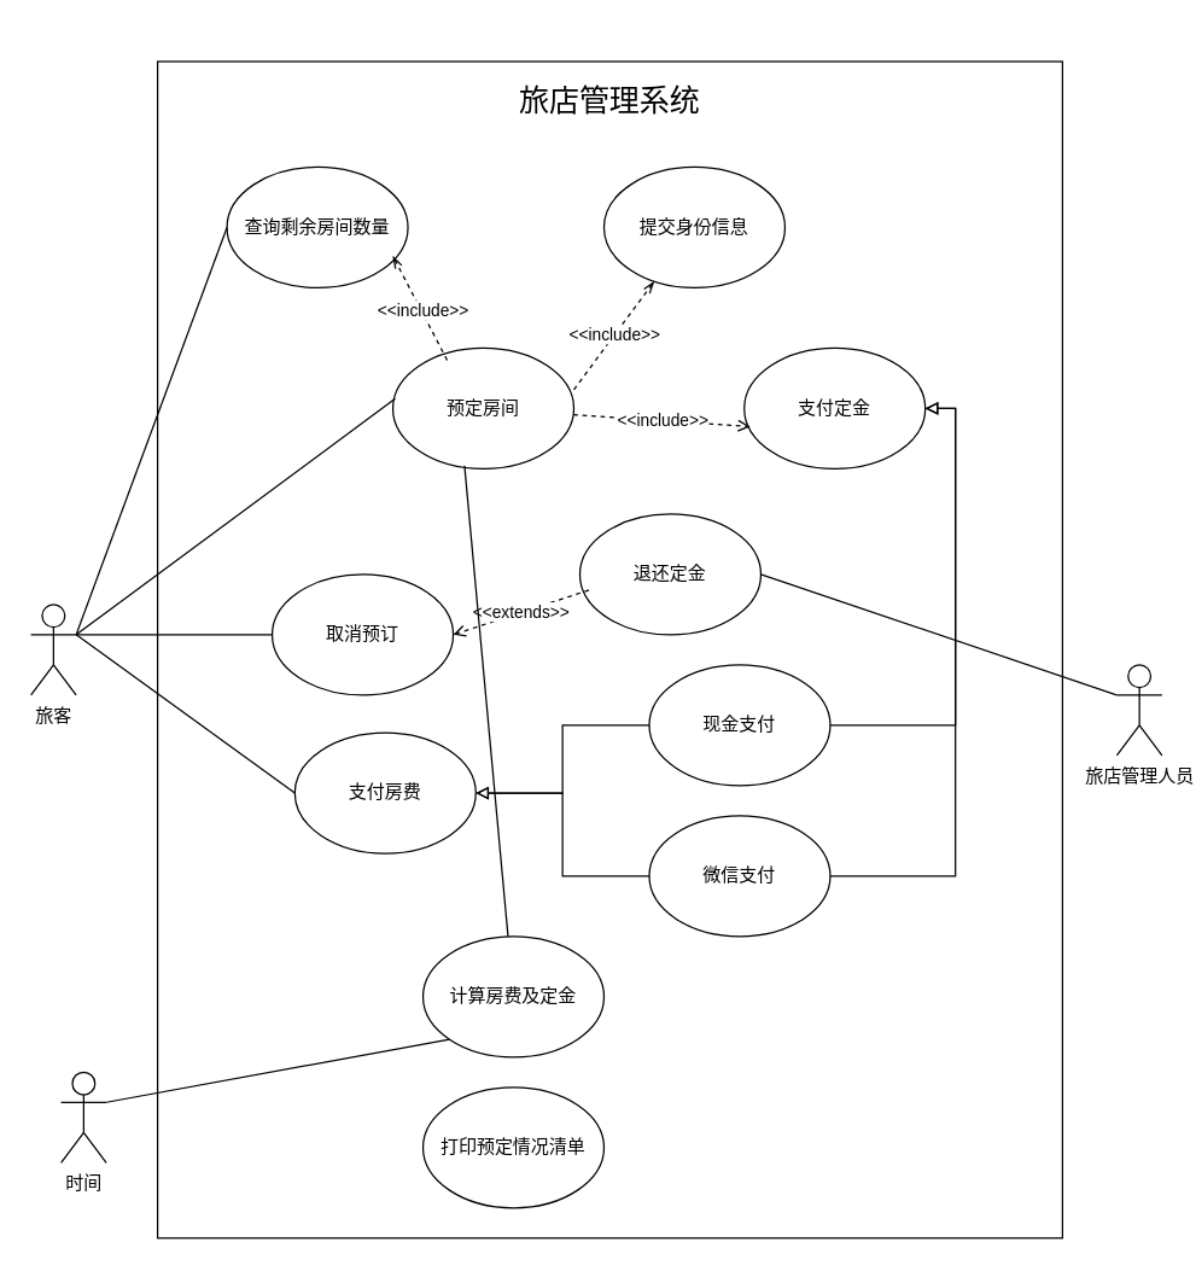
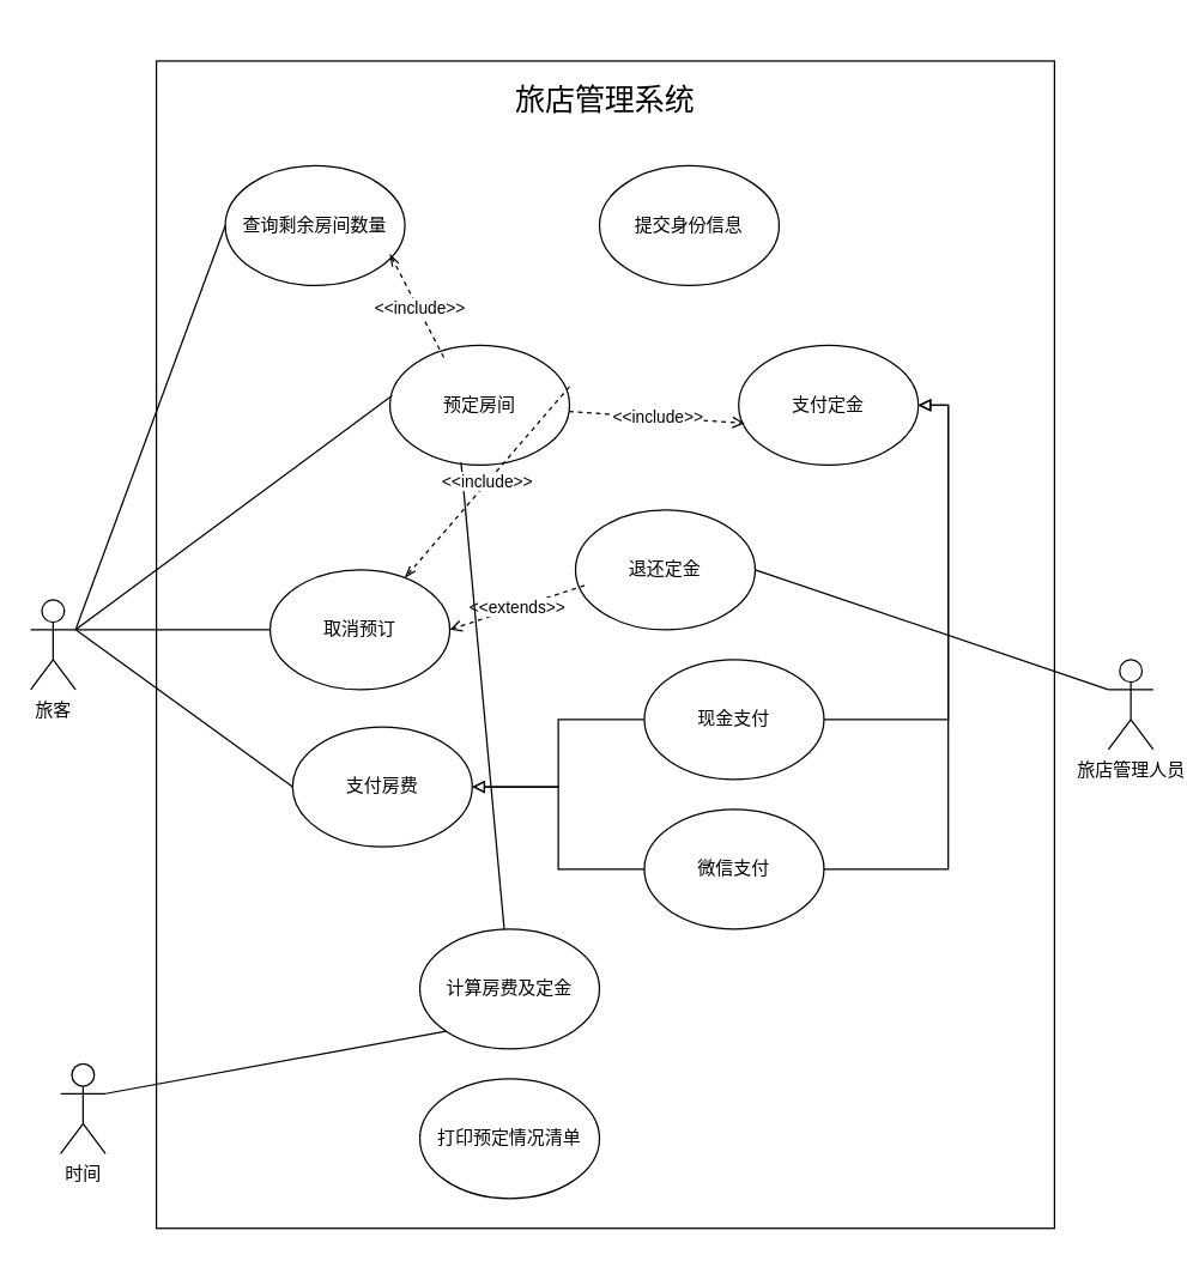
- <mxCell id="22" value="&amp;lt;&amp;lt;include&amp;gt;&amp;gt;" style="endArrow=openThin;html=1;rounded=0;exitX=1;exitY=0.344;exitDx=0;exitDy=0;exitPerimeter=0;dashed=1;endFill=0;" edge="1" parent="1" source="6" target="21"><mxGeometry width="50" height="50" relative="1" as="geometry"><mxPoint x="420" y="290" as="sourcePoint" /><mxPoint x="470" y="240" as="targetPoint" /></mxGeometry></mxCell>
+ <mxCell id="22" value="&amp;lt;&amp;lt;include&amp;gt;&amp;gt;" style="endArrow=openThin;html=1;rounded=0;exitX=1;exitY=0.344;exitDx=0;exitDy=0;exitPerimeter=0;dashed=1;endFill=0;" edge="1" parent="1" source="6" target="10"><mxGeometry width="50" height="50" relative="1" as="geometry"><mxPoint x="420" y="290" as="sourcePoint" /><mxPoint x="470" y="240" as="targetPoint" /></mxGeometry></mxCell>
